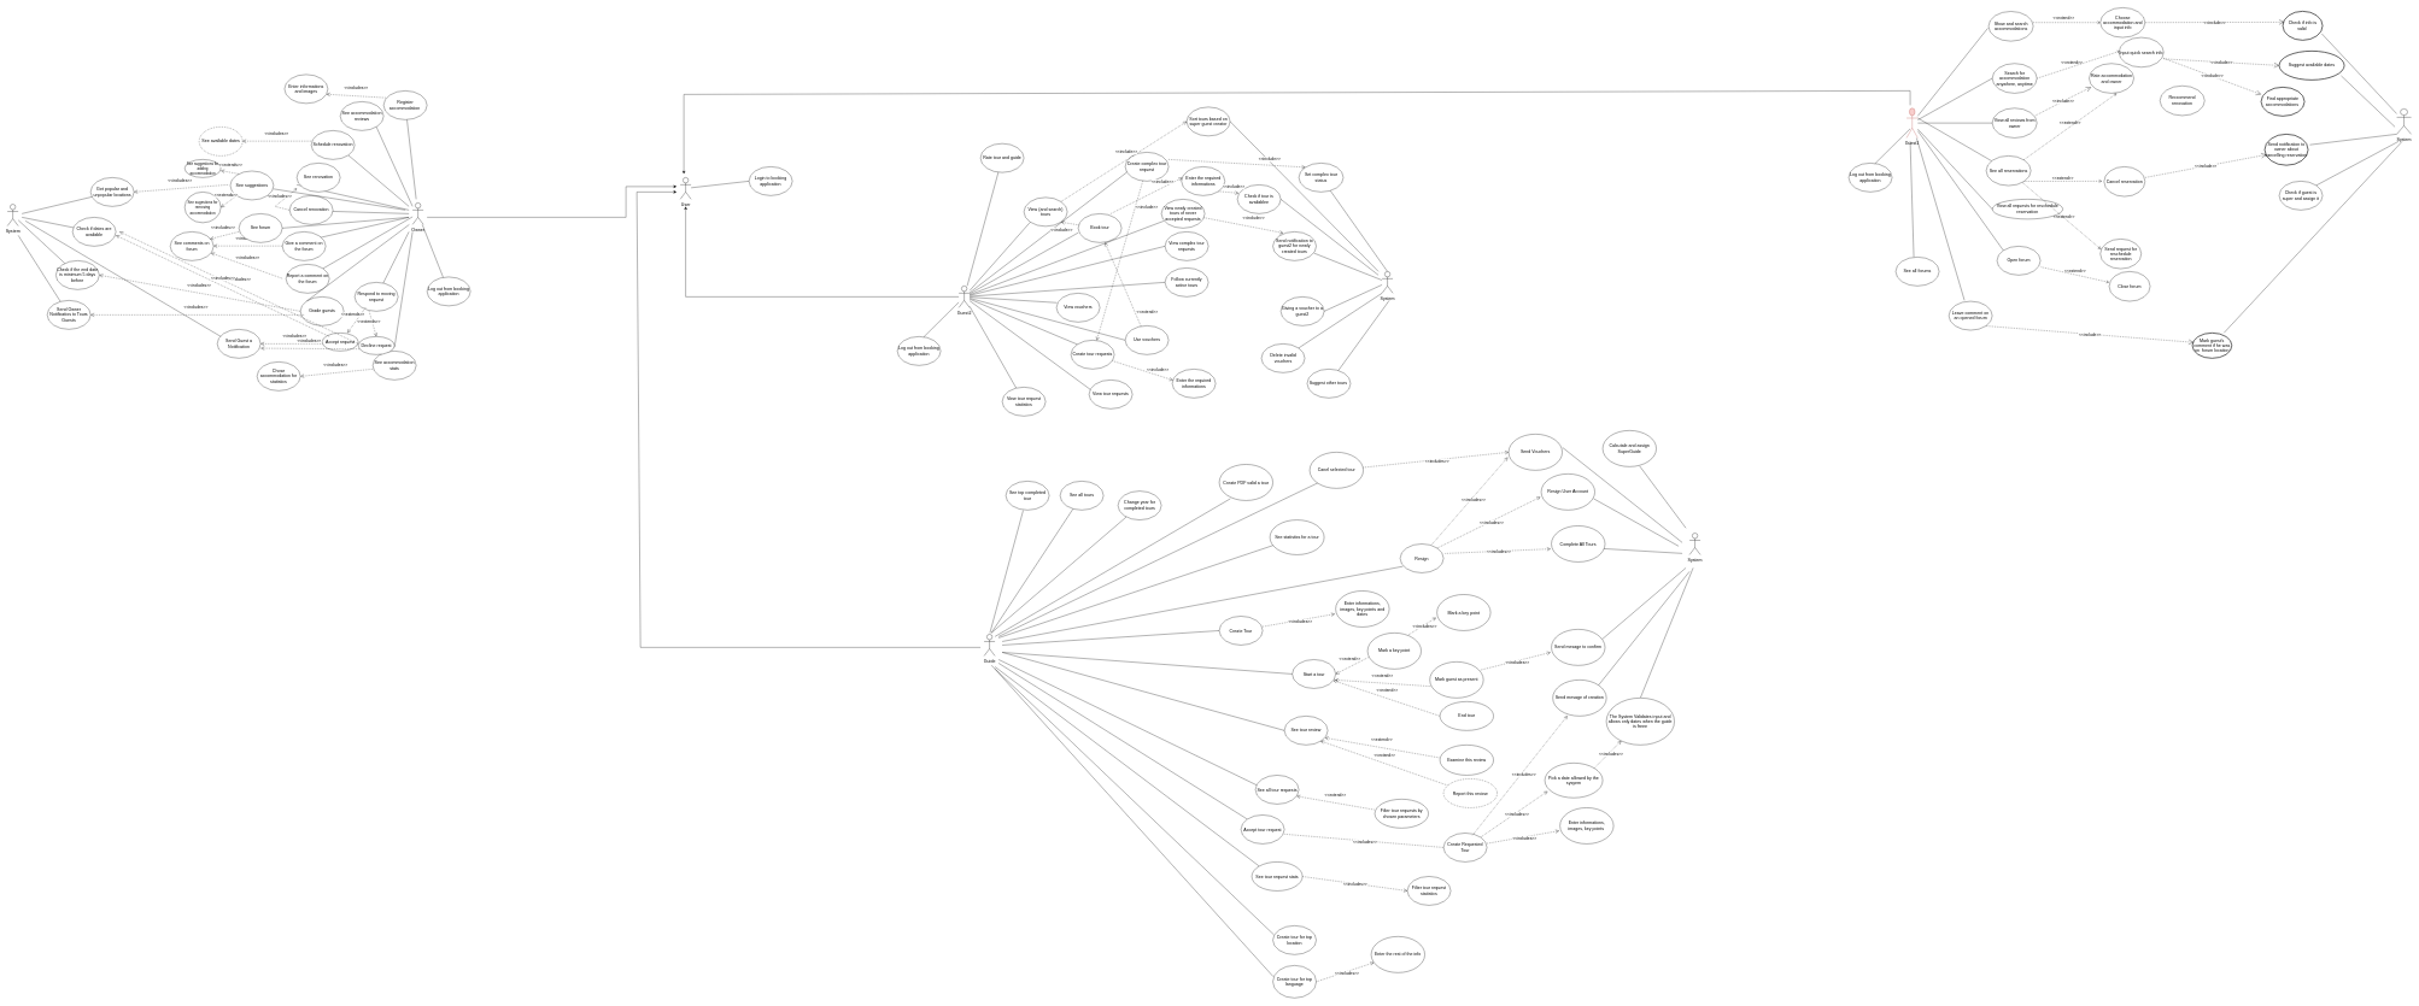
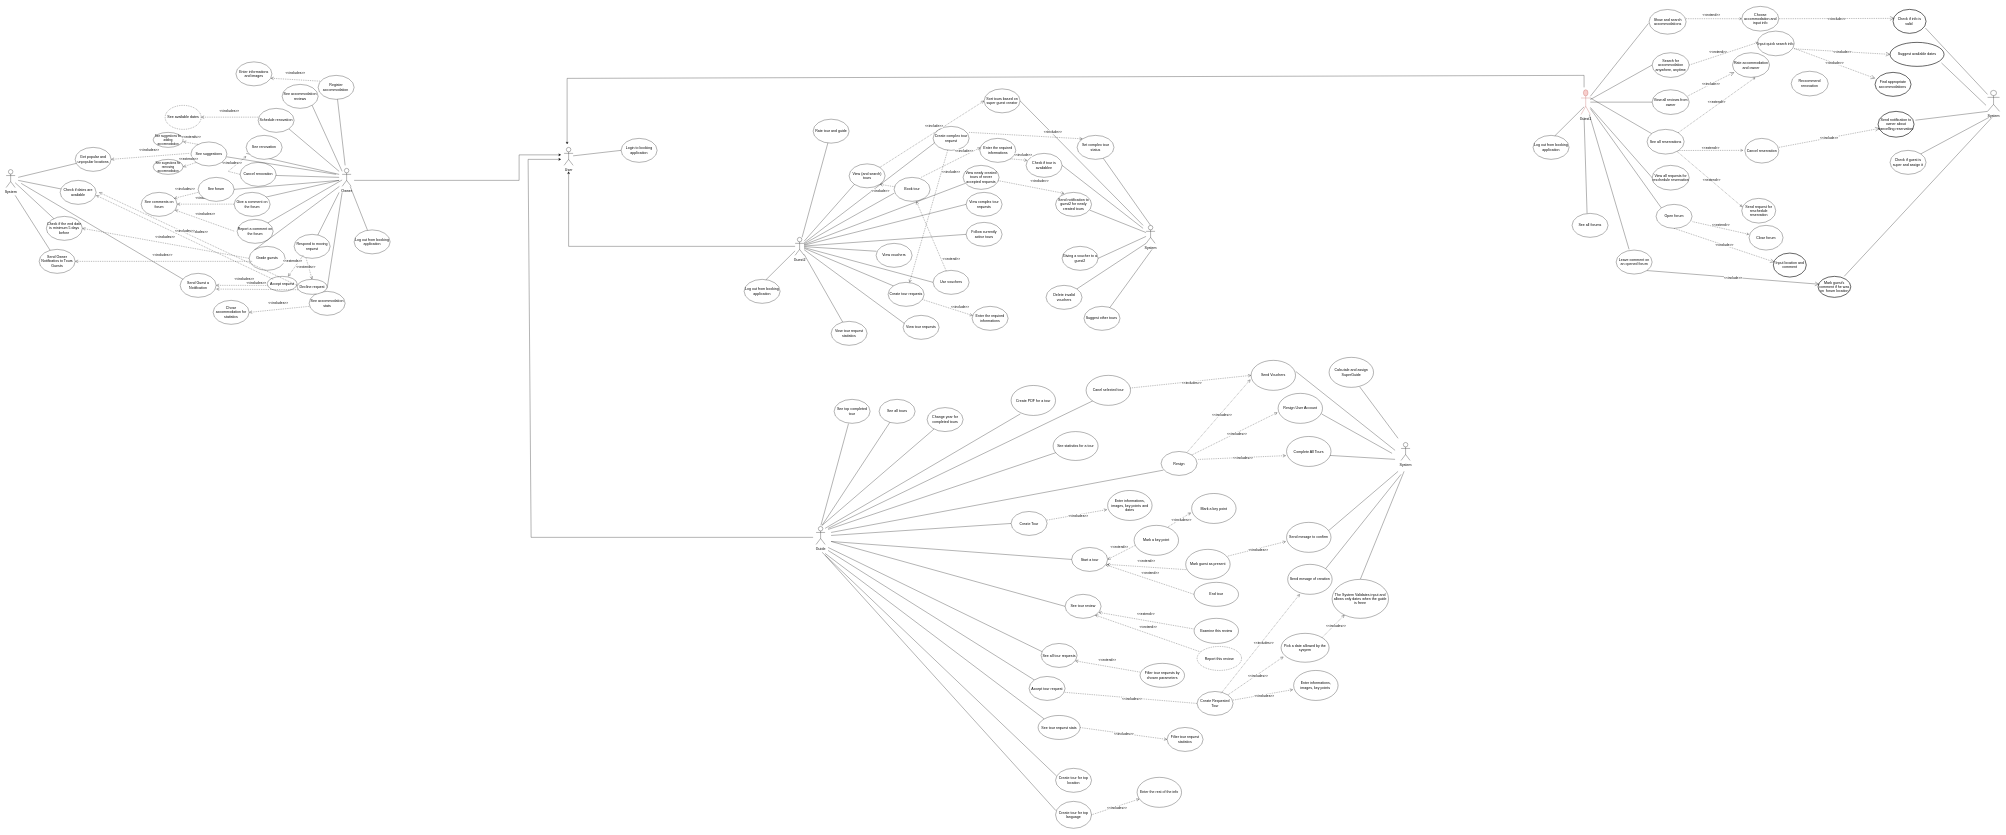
- <mxCell id="228" value="&lt;font style=&quot;font-size: 10px;&quot;&gt;See&lt;/font&gt; &lt;font style=&quot;font-size: 10px;&quot;&gt;sugestions for removing accommodation&lt;/font&gt;" style="ellipse;whiteSpace=wrap;html=1;direction=east;" parent="182" vertex="1"><mxGeometry x="40" y="340" width="100" height="85" as="geometry" /></mxCell>
+ <mxCell id="228" value="&lt;font style=&quot;font-size: 10px;&quot;&gt;See&lt;/font&gt; &lt;font style=&quot;font-size: 10px;&quot;&gt;sugestions for removing accommodation&lt;/font&gt;" style="ellipse;whiteSpace=wrap;html=1;direction=east;" parent="182" vertex="1"><mxGeometry x="40" y="340" width="100" height="50" as="geometry" /></mxCell>
- <mxCell id="135" value="View all requests for reschedule reservation" style="ellipse;whiteSpace=wrap;html=1;" parent="127" vertex="1"><mxGeometry x="236.9" y="529.999" width="195" height="55" as="geometry" /></mxCell>
+ <mxCell id="135" value="View all requests for reschedule reservation" style="ellipse;whiteSpace=wrap;html=1;" parent="127" vertex="1"><mxGeometry x="236.9" y="529.999" width="123.6" height="82.376" as="geometry" /></mxCell>
+ <mxCell id="156" value="&amp;lt;&amp;lt;include&amp;gt;&amp;gt;" style="endArrow=open;endSize=12;dashed=1;html=1;rounded=0;entryX=0.034;entryY=0.375;entryDx=0;entryDy=0;entryPerimeter=0;exitX=0.5;exitY=1;exitDx=0;exitDy=0;" parent="127" source="152" target="155" edge="1"><mxGeometry x="0.003" width="160" relative="1" as="geometry"><mxPoint x="300" y="800" as="sourcePoint" /><mxPoint x="1020.8" y="1172.37" as="targetPoint" /><mxPoint as="offset" /></mxGeometry></mxCell>
+ <mxCell id="155" value="Input location and comment" style="strokeWidth=2;html=1;shape=mxgraph.flowchart.start_1;whiteSpace=wrap;" parent="127" vertex="1"><mxGeometry x="640.8" y="822.37" width="110" height="80" as="geometry" /></mxCell>
- <mxCell id="175" value="&amp;lt;&amp;lt;include&amp;gt;&amp;gt;" style="endArrow=open;endSize=12;dashed=1;html=1;rounded=0;entryX=0.034;entryY=0.375;entryDx=0;entryDy=0;entryPerimeter=0;exitX=1;exitY=1;exitDx=0;exitDy=0;" parent="1" source="157" target="173" edge="1"><mxGeometry x="0.003" width="160" relative="1" as="geometry"><mxPoint x="5490" y="910" as="sourcePoint" /><mxPoint x="6560.8" y="1310" as="targetPoint" /><mxPoint as="offset" /></mxGeometry></mxCell>
+ <mxCell id="175" value="&amp;lt;&amp;lt;include&amp;gt;&amp;gt;" style="endArrow=open;endSize=12;dashed=0;html=1;rounded=0;entryX=0.034;entryY=0.375;entryDx=0;entryDy=0;entryPerimeter=0;exitX=1;exitY=1;exitDx=0;exitDy=0;" parent="1" source="157" target="173" edge="1"><mxGeometry x="0.003" width="160" relative="1" as="geometry"><mxPoint x="5490" y="910" as="sourcePoint" /><mxPoint x="6560.8" y="1310" as="targetPoint" /><mxPoint as="offset" /></mxGeometry></mxCell>
- <mxCell id="37" value="Create PDF valid a tour" style="ellipse;whiteSpace=wrap;html=1;direction=east;" parent="1" vertex="1"><mxGeometry x="3370" y="1283.7" width="148.2" height="100" as="geometry" /></mxCell>
+ <mxCell id="37" value="Create PDF for a tour" style="ellipse;whiteSpace=wrap;html=1;direction=east;" parent="1" vertex="1"><mxGeometry x="3370" y="1283.7" width="148.2" height="100" as="geometry" /></mxCell>
